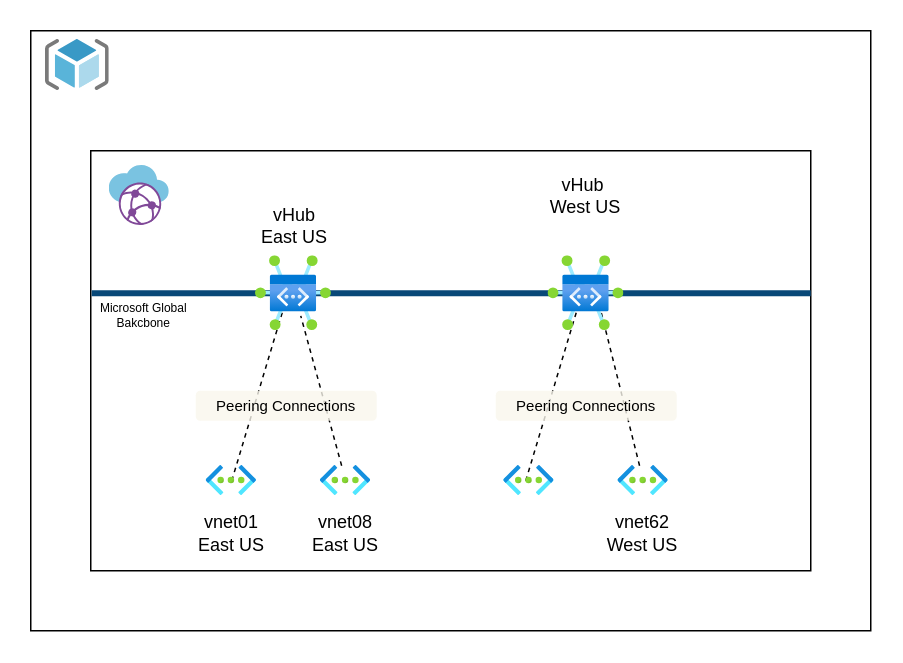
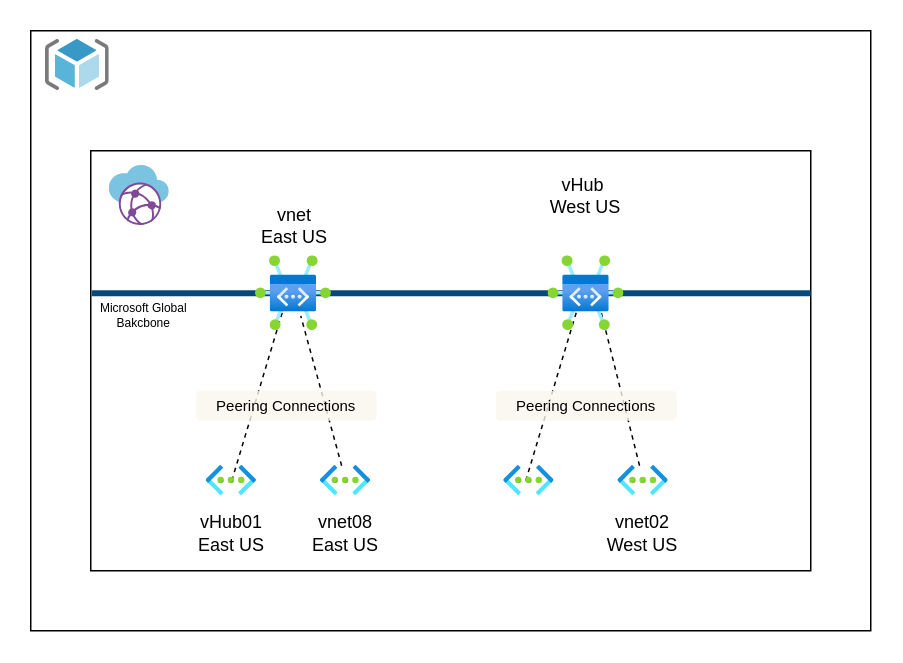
- <mxCell id="8" value="vHub East US" style="text;strokeColor=none;align=center;fillColor=none;html=1;verticalAlign=middle;whiteSpace=wrap;rounded=0;" parent="1" vertex="1"><mxGeometry x="170.63" y="140" width="50" height="19.84" as="geometry" /></mxCell>
+ <mxCell id="8" value="vnet East US" style="text;strokeColor=none;align=center;fillColor=none;html=1;verticalAlign=middle;whiteSpace=wrap;rounded=0;" parent="1" vertex="1"><mxGeometry x="170.63" y="140" width="50" height="19.84" as="geometry" /></mxCell>
- <mxCell id="10" value="vnet01&lt;div&gt;East US&lt;/div&gt;" style="text;strokeColor=none;align=center;fillColor=none;html=1;verticalAlign=middle;whiteSpace=wrap;rounded=0;" parent="1" vertex="1"><mxGeometry x="123.88" y="340" width="60" height="30" as="geometry" /></mxCell>
+ <mxCell id="10" value="vHub01&lt;div&gt;East US&lt;/div&gt;" style="text;strokeColor=none;align=center;fillColor=none;html=1;verticalAlign=middle;whiteSpace=wrap;rounded=0;" parent="1" vertex="1"><mxGeometry x="123.88" y="340" width="60" height="30" as="geometry" /></mxCell>
- <mxCell id="13" value="vnet62&lt;div&gt;West US&lt;/div&gt;" style="text;strokeColor=none;align=center;fillColor=none;html=1;verticalAlign=middle;whiteSpace=wrap;rounded=0;" parent="1" vertex="1"><mxGeometry x="398.38" y="340" width="60" height="30" as="geometry" /></mxCell>
+ <mxCell id="13" value="vnet02&lt;div&gt;West US&lt;/div&gt;" style="text;strokeColor=none;align=center;fillColor=none;html=1;verticalAlign=middle;whiteSpace=wrap;rounded=0;" parent="1" vertex="1"><mxGeometry x="398.38" y="340" width="60" height="30" as="geometry" /></mxCell>
